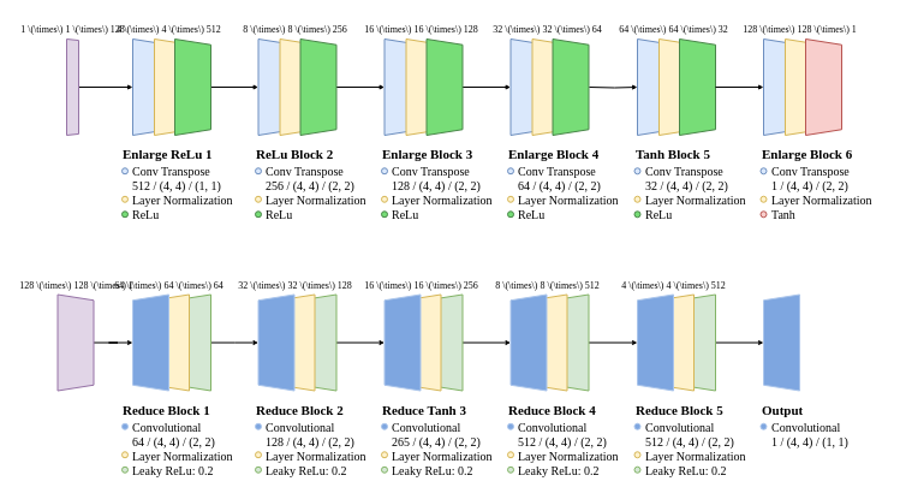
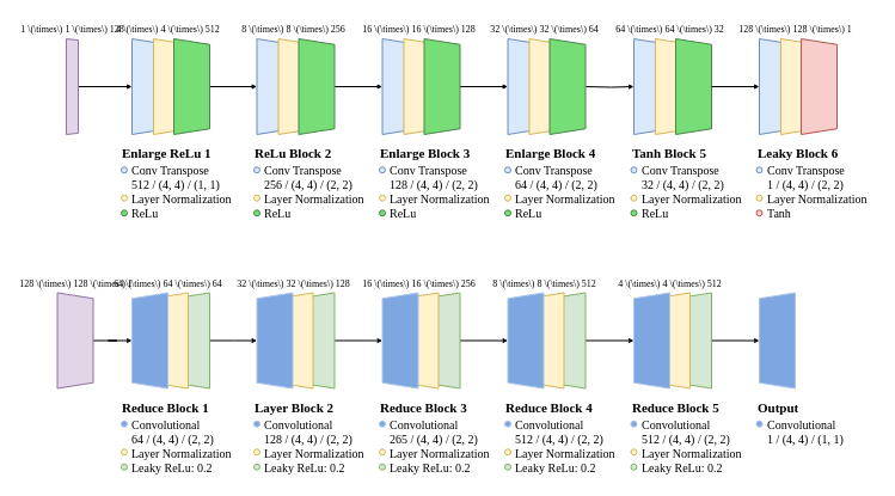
- <mxCell id="34" value="Enlarge Block 6" style="text;html=1;strokeColor=none;fillColor=none;align=left;verticalAlign=middle;whiteSpace=wrap;rounded=0;fontFamily=Times New Roman;fontStyle=1;fontSize=11;" parent="1" vertex="1"><mxGeometry x="631.5" y="113" width="80" height="30" as="geometry" /></mxCell>
+ <mxCell id="34" value="Leaky Block 6" style="text;html=1;strokeColor=none;fillColor=none;align=left;verticalAlign=middle;whiteSpace=wrap;rounded=0;fontFamily=Times New Roman;fontStyle=1;fontSize=11;" parent="1" vertex="1"><mxGeometry x="631.5" y="113" width="80" height="30" as="geometry" /></mxCell>
- <mxCell id="61" value="Reduce&amp;nbsp;Block 2" style="text;html=1;strokeColor=none;fillColor=none;align=left;verticalAlign=middle;whiteSpace=wrap;rounded=0;fontFamily=Times New Roman;fontStyle=1;fontSize=11;" parent="60" vertex="1"><mxGeometry x="7" width="80" height="30" as="geometry" /></mxCell>
+ <mxCell id="61" value="Layer&amp;nbsp;Block 2" style="text;html=1;strokeColor=none;fillColor=none;align=left;verticalAlign=middle;whiteSpace=wrap;rounded=0;fontFamily=Times New Roman;fontStyle=1;fontSize=11;" parent="60" vertex="1"><mxGeometry x="7" width="80" height="30" as="geometry" /></mxCell>
- <mxCell id="68" value="Reduce&amp;nbsp;Tanh 3" style="text;html=1;strokeColor=none;fillColor=none;align=left;verticalAlign=middle;whiteSpace=wrap;rounded=0;fontFamily=Times New Roman;fontStyle=1;fontSize=11;" parent="67" vertex="1"><mxGeometry x="7" width="80" height="30" as="geometry" /></mxCell>
+ <mxCell id="68" value="Reduce&amp;nbsp;Block 3" style="text;html=1;strokeColor=none;fillColor=none;align=left;verticalAlign=middle;whiteSpace=wrap;rounded=0;fontFamily=Times New Roman;fontStyle=1;fontSize=11;" parent="67" vertex="1"><mxGeometry x="7" width="80" height="30" as="geometry" /></mxCell>
